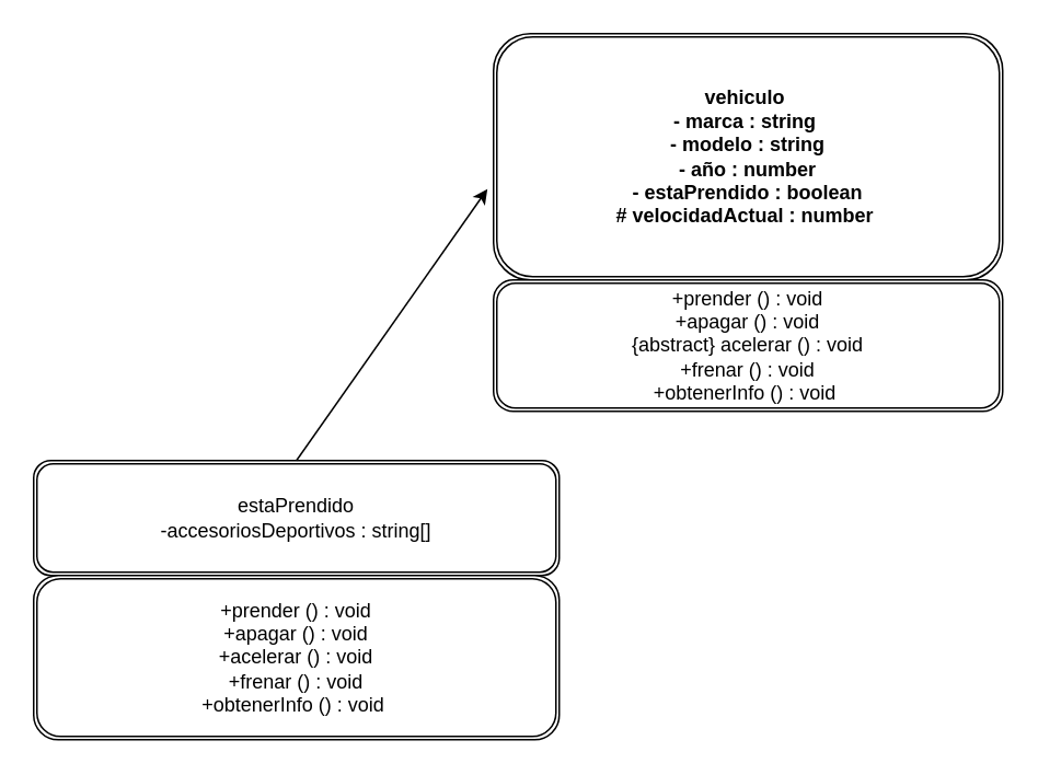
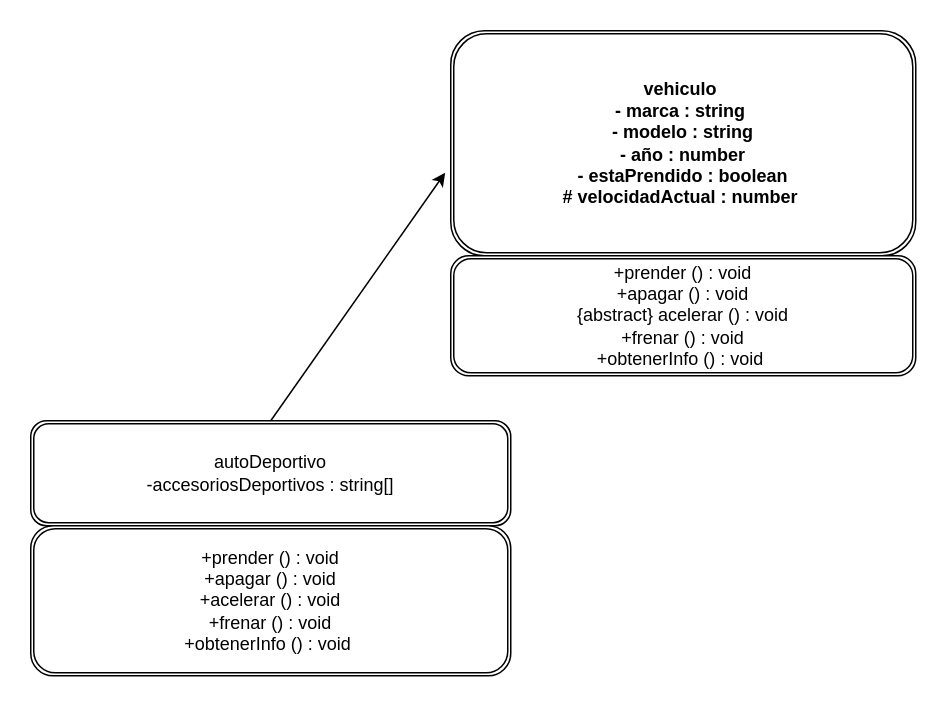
- <mxCell id="3" value="estaPrendido&lt;br&gt;-accesoriosDeportivos : string[]" style="shape=ext;double=1;rounded=1;whiteSpace=wrap;html=1;" vertex="1" parent="1"><mxGeometry x="20" y="280" width="320" height="70" as="geometry" /></mxCell>
+ <mxCell id="3" value="autoDeportivo&lt;br&gt;-accesoriosDeportivos : string[]" style="shape=ext;double=1;rounded=1;whiteSpace=wrap;html=1;" vertex="1" parent="1"><mxGeometry x="20" y="280" width="320" height="70" as="geometry" /></mxCell>
